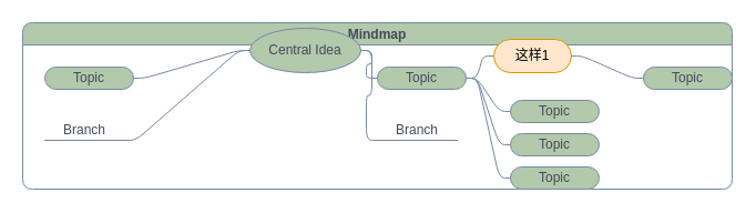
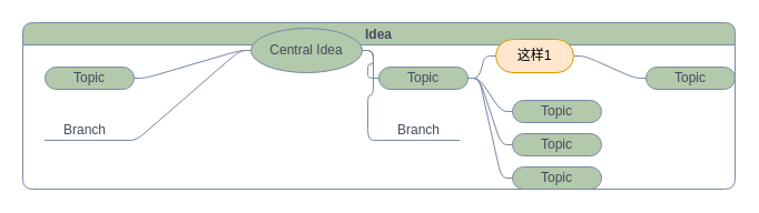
- <mxCell id="2" value="Mindmap" style="swimlane;startSize=20;horizontal=1;containerType=tree;rounded=1;fillColor=#B2C9AB;strokeColor=#788AA3;fontColor=#46495D;" vertex="1" parent="1"><mxGeometry x="20" y="20" width="640" height="150" as="geometry"><mxRectangle x="210" y="160" width="90" height="20" as="alternateBounds" /></mxGeometry></mxCell>
+ <mxCell id="2" value="Idea" style="swimlane;startSize=20;horizontal=1;containerType=tree;rounded=1;fillColor=#B2C9AB;strokeColor=#788AA3;fontColor=#46495D;" vertex="1" parent="1"><mxGeometry x="20" y="20" width="640" height="150" as="geometry"><mxRectangle x="210" y="160" width="90" height="20" as="alternateBounds" /></mxGeometry></mxCell>
